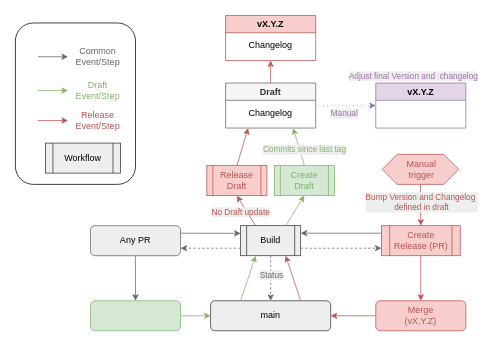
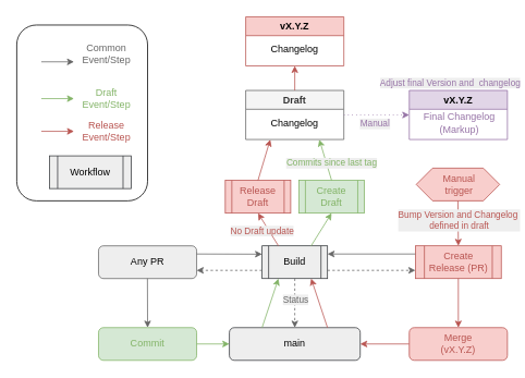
- <mxCell id="54" value="Common Event/Step" style="text;html=1;align=center;verticalAlign=middle;whiteSpace=wrap;rounded=0;fontColor=#666666;" vertex="1" parent="50"><mxGeometry x="80" y="30" width="60" height="30" as="geometry" /></mxCell>
+ <mxCell id="54" value="Common Event/Step" style="text;html=1;align=center;verticalAlign=middle;whiteSpace=wrap;rounded=0;fontColor=#666666;" vertex="1" parent="50"><mxGeometry x="80" y="20" width="60" height="30" as="geometry" /></mxCell>
+ <mxCell id="17" value="Final Changelog (Markup)" style="text;html=1;align=center;verticalAlign=middle;whiteSpace=wrap;rounded=0;fontColor=#9673A6;" vertex="1" parent="16"><mxGeometry x="8.5" y="25" width="105" height="30" as="geometry" /></mxCell>
+ <mxCell id="6" value="&lt;font color=&quot;#82b366&quot;&gt;Commit&lt;/font&gt;" style="text;html=1;align=center;verticalAlign=middle;whiteSpace=wrap;rounded=0;" vertex="1" parent="1"><mxGeometry x="150" y="405" width="60" height="30" as="geometry" /></mxCell>
